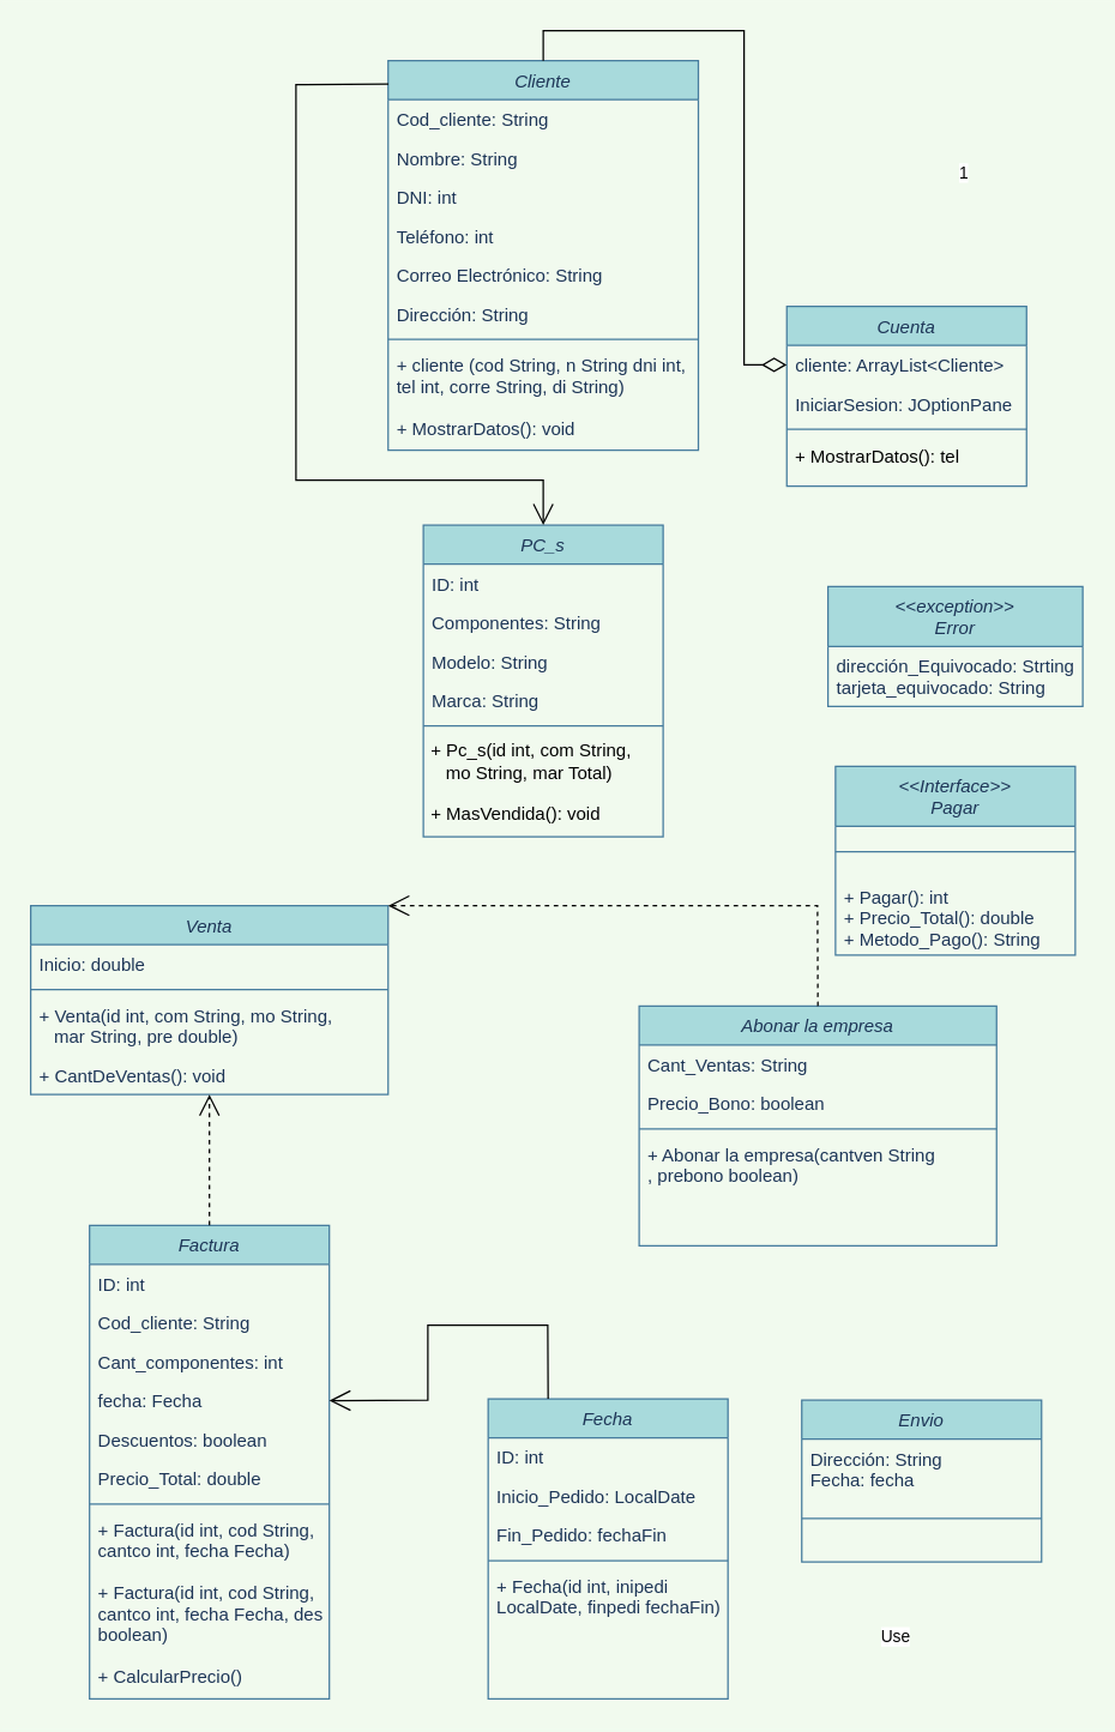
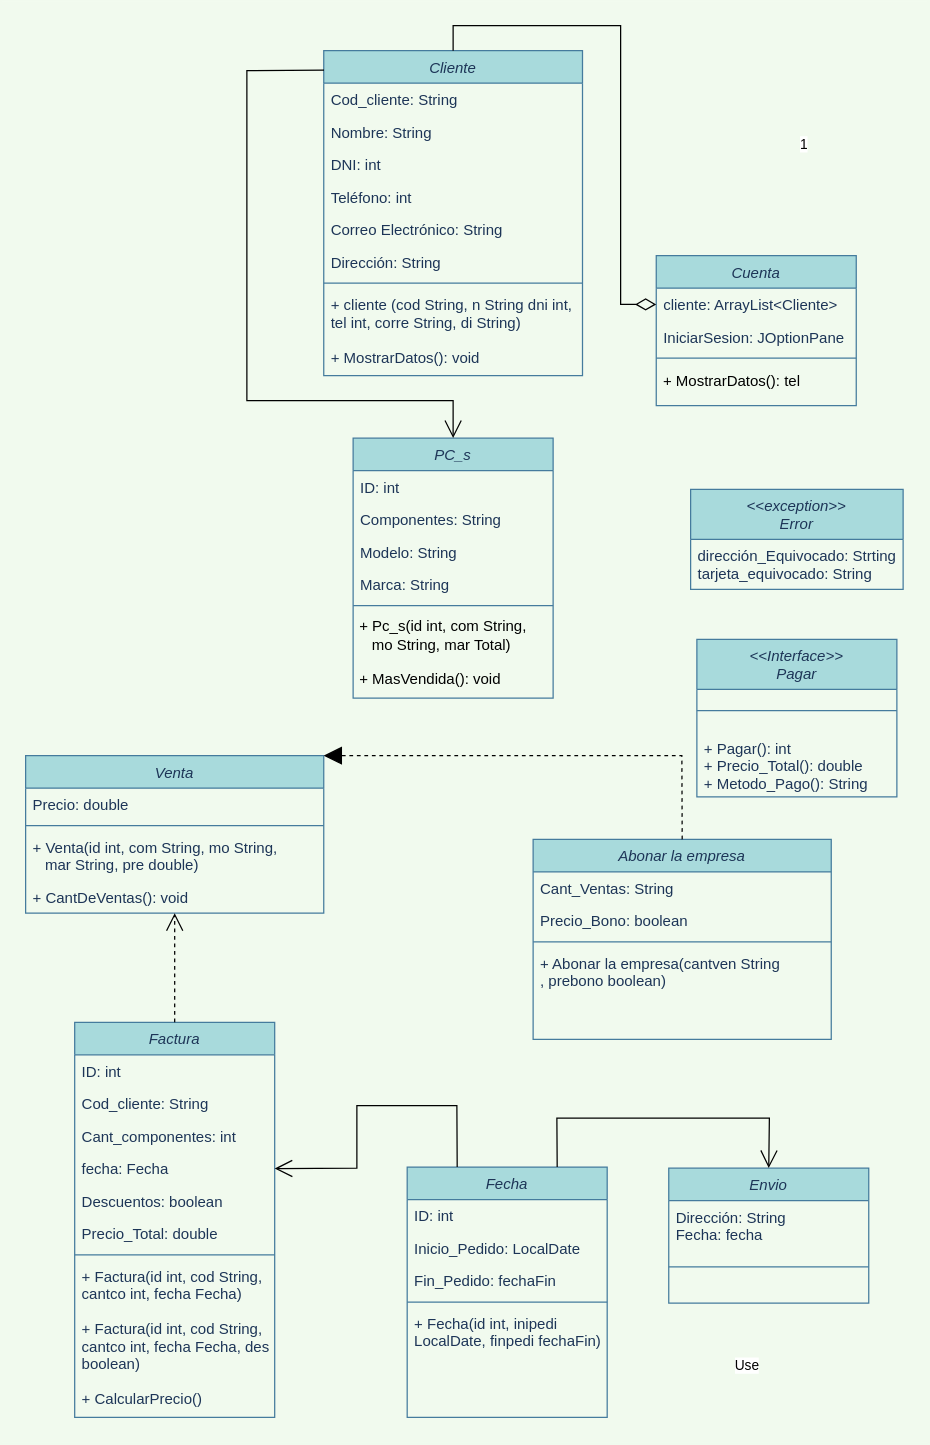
- <mxCell id="61" value="" style="endArrow=open;endFill=1;endSize=12;html=1;rounded=0;dashed=1;exitX=0.5;exitY=0;exitDx=0;exitDy=0;entryX=1;entryY=0;entryDx=0;entryDy=0;" edge="1" parent="1" source="39" target="2"><mxGeometry width="160" relative="1" as="geometry"><mxPoint x="258.5" y="631" as="sourcePoint" /><mxPoint x="267" y="610" as="targetPoint" /><Array as="points"><mxPoint x="545" y="604" /></Array></mxGeometry></mxCell>
+ <mxCell id="61" value="" style="endArrow=block;endFill=1;endSize=12;html=1;rounded=0;dashed=1;exitX=0.5;exitY=0;exitDx=0;exitDy=0;entryX=1;entryY=0;entryDx=0;entryDy=0;" edge="1" parent="1" source="39" target="2"><mxGeometry width="160" relative="1" as="geometry"><mxPoint x="258.5" y="631" as="sourcePoint" /><mxPoint x="267" y="610" as="targetPoint" /><Array as="points"><mxPoint x="545" y="604" /></Array></mxGeometry></mxCell>
- <mxCell id="3" value="Inicio: double" style="text;align=left;verticalAlign=top;spacingLeft=4;spacingRight=4;overflow=hidden;rotatable=0;points=[[0,0.5],[1,0.5]];portConstraint=eastwest;rounded=0;shadow=0;html=0;fontColor=#1D3557;" vertex="1" parent="2"><mxGeometry y="26" width="238.5" height="26" as="geometry" /></mxCell>
+ <mxCell id="3" value="Precio: double" style="text;align=left;verticalAlign=top;spacingLeft=4;spacingRight=4;overflow=hidden;rotatable=0;points=[[0,0.5],[1,0.5]];portConstraint=eastwest;rounded=0;shadow=0;html=0;fontColor=#1D3557;" vertex="1" parent="2"><mxGeometry y="26" width="238.5" height="26" as="geometry" /></mxCell>
+ <mxCell id="60" value="" style="endArrow=open;endFill=1;endSize=12;html=1;rounded=0;exitX=0.75;exitY=0;exitDx=0;exitDy=0;entryX=0.5;entryY=0;entryDx=0;entryDy=0;" edge="1" parent="1" source="16" target="31"><mxGeometry width="160" relative="1" as="geometry"><mxPoint x="524.5" y="1024" as="sourcePoint" /><mxPoint x="684.5" y="1024" as="targetPoint" /><Array as="points"><mxPoint x="445" y="894" /><mxPoint x="520" y="894" /><mxPoint x="615" y="894" /></Array></mxGeometry></mxCell>
